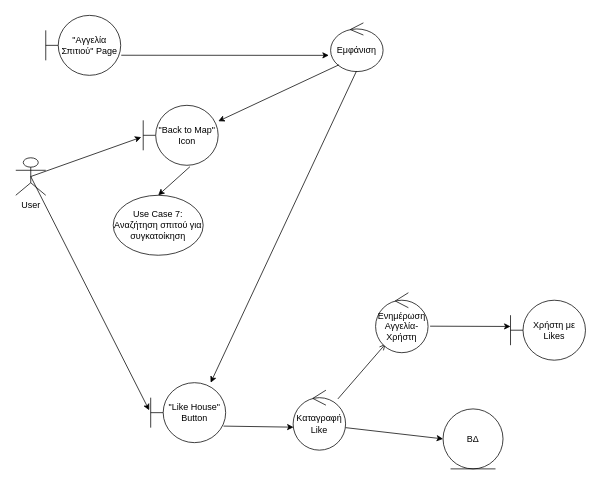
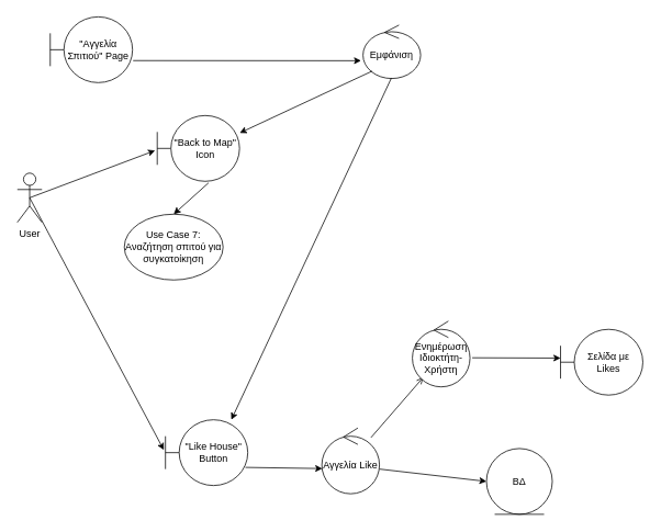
- <mxCell id="2" value="User&lt;div&gt;&lt;br&gt;&lt;/div&gt;" style="shape=umlActor;verticalLabelPosition=bottom;verticalAlign=top;html=1;outlineConnect=0;rounded=1;" parent="1" vertex="1"><mxGeometry x="20" y="210" width="40" height="50" as="geometry" /></mxCell>
+ <mxCell id="2" value="User&lt;div&gt;&lt;br&gt;&lt;/div&gt;" style="shape=umlActor;verticalLabelPosition=bottom;verticalAlign=top;html=1;outlineConnect=0;rounded=1;" parent="1" vertex="1"><mxGeometry x="20" y="210" width="30" height="60" as="geometry" /></mxCell>
- <mxCell id="19" value="Ενημέρωση Αγγελία-Χρήστη" style="ellipse;shape=umlControl;whiteSpace=wrap;html=1;rounded=1;" parent="1" vertex="1"><mxGeometry x="500" y="390" width="70" height="80" as="geometry" /></mxCell>
+ <mxCell id="19" value="Ενημέρωση Ιδιοκτήτη-Χρήστη" style="ellipse;shape=umlControl;whiteSpace=wrap;html=1;rounded=1;" parent="1" vertex="1"><mxGeometry x="500" y="390" width="70" height="80" as="geometry" /></mxCell>
- <mxCell id="21" value="Χρήστη με Likes" style="shape=umlBoundary;whiteSpace=wrap;html=1;rounded=1;" parent="1" vertex="1"><mxGeometry x="680" y="400" width="100" height="80" as="geometry" /></mxCell>
+ <mxCell id="21" value="Σελίδα με Likes" style="shape=umlBoundary;whiteSpace=wrap;html=1;rounded=1;" parent="1" vertex="1"><mxGeometry x="680" y="400" width="100" height="80" as="geometry" /></mxCell>
- <mxCell id="15" value="Καταγραφή Like" style="ellipse;shape=umlControl;whiteSpace=wrap;html=1;rounded=1;" parent="1" vertex="1"><mxGeometry x="390" y="520" width="70" height="80" as="geometry" /></mxCell>
+ <mxCell id="15" value="Αγγελία Like" style="ellipse;shape=umlControl;whiteSpace=wrap;html=1;rounded=1;" parent="1" vertex="1"><mxGeometry x="390" y="520" width="70" height="80" as="geometry" /></mxCell>
